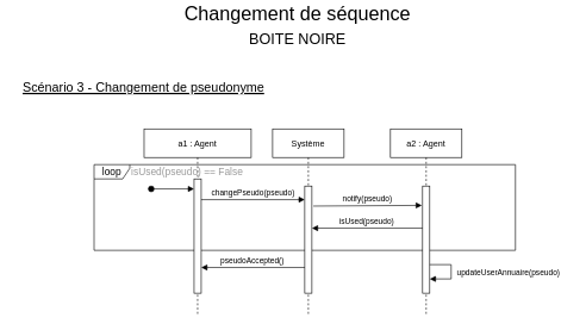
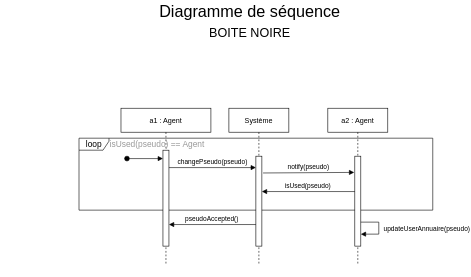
- <mxCell id="13" value="&lt;div style=&quot;font-size: 27px;&quot;&gt;&lt;font style=&quot;font-size: 27px;&quot;&gt;&lt;span style=&quot;&quot;&gt;Changement de séquence&lt;/span&gt; &lt;br&gt;&lt;/font&gt;&lt;/div&gt;&lt;div style=&quot;font-size: 27px;&quot;&gt;&lt;font style=&quot;font-size: 21px;&quot;&gt;BOITE NOIRE&lt;/font&gt;&lt;/div&gt;" style="text;html=1;strokeColor=none;fillColor=none;align=center;verticalAlign=middle;whiteSpace=wrap;rounded=0;" parent="1" vertex="1"><mxGeometry x="186" y="20" width="460" height="30" as="geometry" /></mxCell>
+ <mxCell id="13" value="&lt;div style=&quot;font-size: 27px;&quot;&gt;&lt;font style=&quot;font-size: 27px;&quot;&gt;&lt;span style=&quot;&quot;&gt;Diagramme de séquence&lt;/span&gt; &lt;br&gt;&lt;/font&gt;&lt;/div&gt;&lt;div style=&quot;font-size: 27px;&quot;&gt;&lt;font style=&quot;font-size: 21px;&quot;&gt;BOITE NOIRE&lt;/font&gt;&lt;/div&gt;" style="text;html=1;strokeColor=none;fillColor=none;align=center;verticalAlign=middle;whiteSpace=wrap;rounded=0;" parent="1" vertex="1"><mxGeometry x="186" y="20" width="460" height="30" as="geometry" /></mxCell>
- <mxCell id="16" value="&lt;u&gt;&lt;font style=&quot;font-size: 18px;&quot;&gt;Scénario 3 - Changement de pseudonyme&lt;br&gt;&lt;/font&gt;&lt;/u&gt;" style="text;html=1;align=center;verticalAlign=middle;resizable=0;points=[];autosize=1;strokeColor=none;fillColor=none;fontSize=21;" parent="1" vertex="1"><mxGeometry x="20" y="100" width="360" height="40" as="geometry" /></mxCell>
- <mxCell id="6" value="&lt;font color=&quot;#999999&quot;&gt;isUsed(pseudo) == False&lt;/font&gt;" style="text;html=1;align=center;verticalAlign=middle;resizable=0;points=[];autosize=1;strokeColor=none;fillColor=none;fontSize=14;" parent="3" vertex="1"><mxGeometry x="-30" y="45" width="180" height="30" as="geometry" /></mxCell>
+ <mxCell id="6" value="&lt;font color=&quot;#999999&quot;&gt;isUsed(pseudo) == Agent&lt;/font&gt;" style="text;html=1;align=center;verticalAlign=middle;resizable=0;points=[];autosize=1;strokeColor=none;fillColor=none;fontSize=14;" parent="3" vertex="1"><mxGeometry x="-30" y="45" width="180" height="30" as="geometry" /></mxCell>
